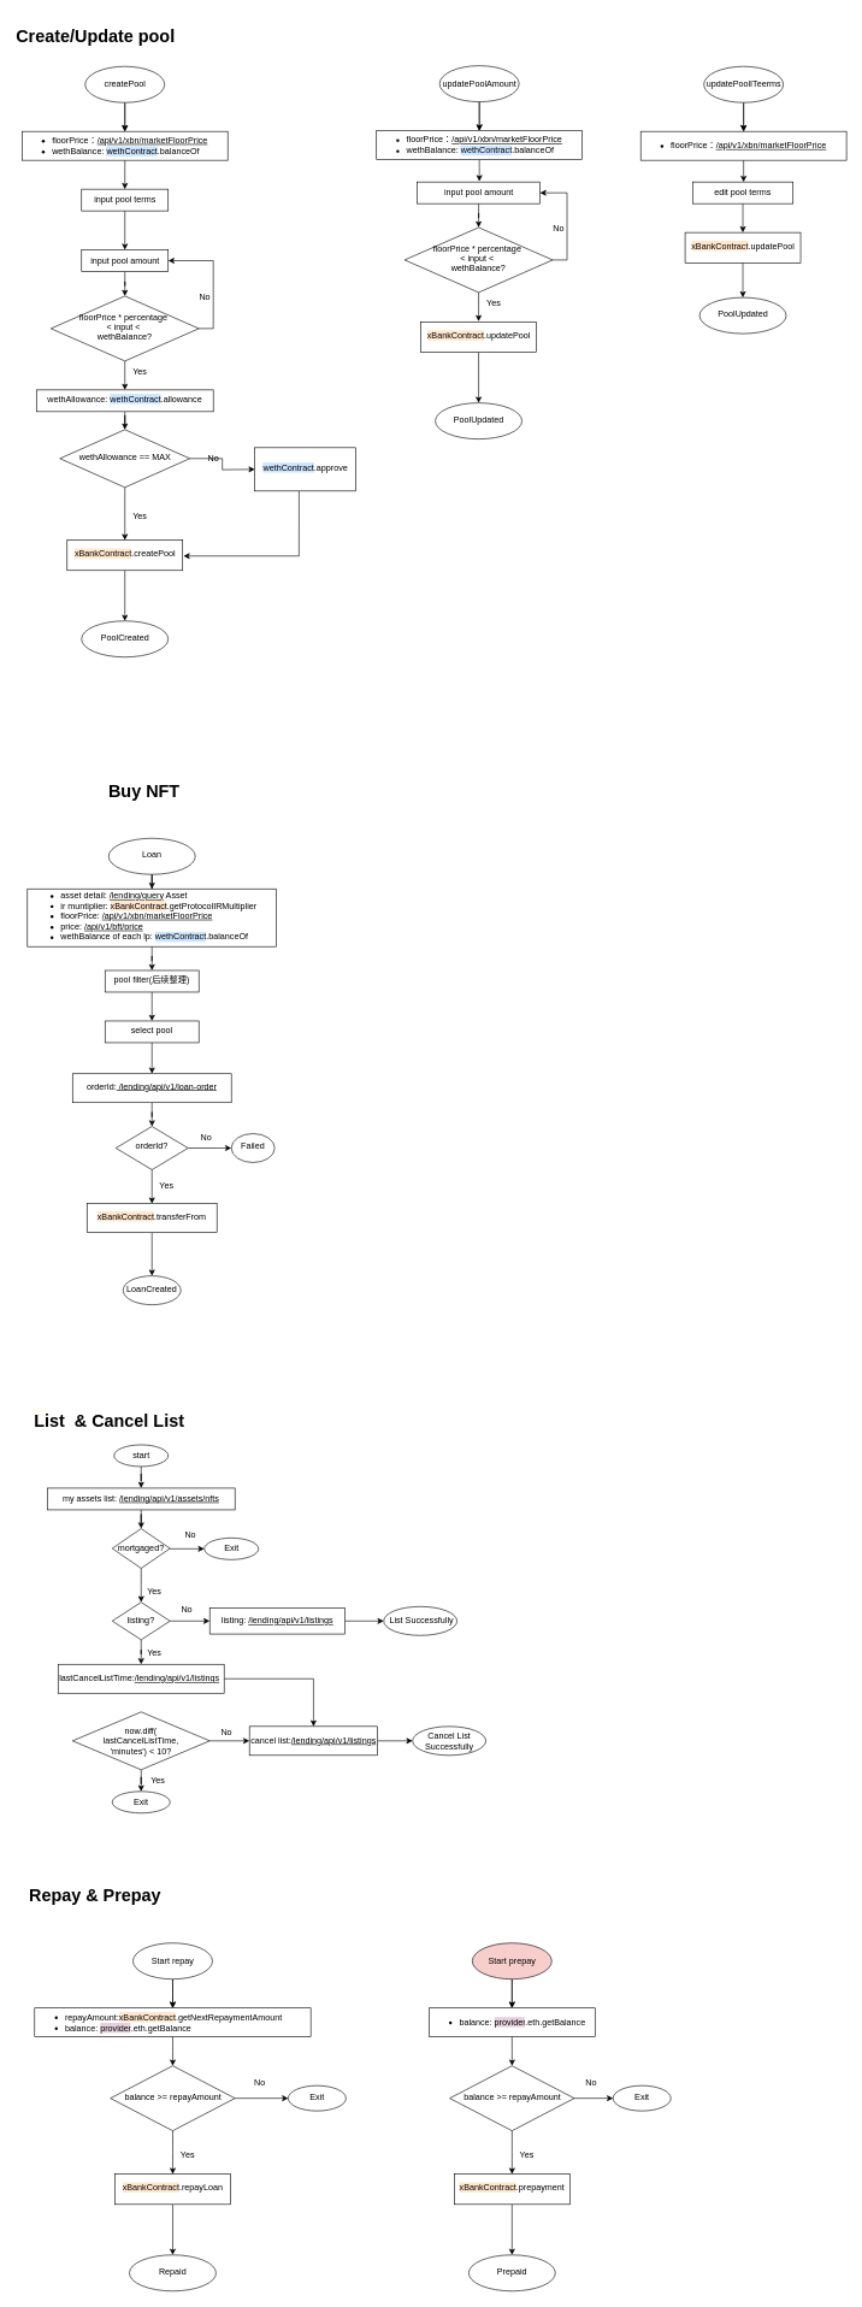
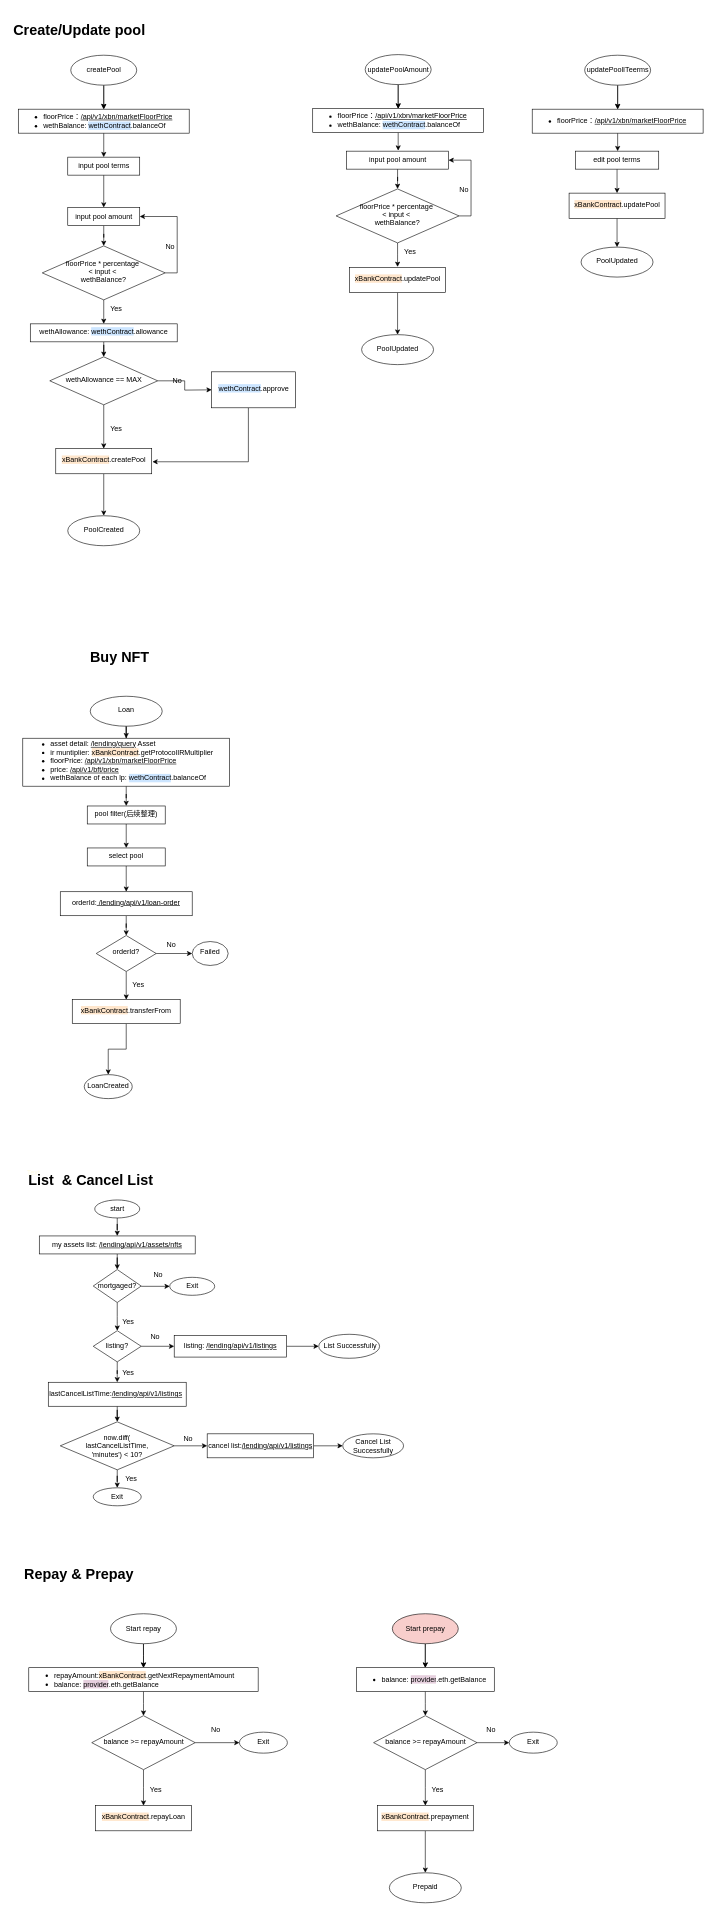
- <mxCell id="68" value="LoanCreated" style="ellipse;whiteSpace=wrap;html=1;shadow=0;strokeWidth=1;spacing=6;spacingTop=-4;" vertex="1" parent="1"><mxGeometry x="170" y="1766" width="80" height="40" as="geometry" /></mxCell>
+ <mxCell id="68" value="LoanCreated" style="ellipse;whiteSpace=wrap;html=1;shadow=0;strokeWidth=1;spacing=6;spacingTop=-4;" vertex="1" parent="1"><mxGeometry x="140" y="1791" width="80" height="40" as="geometry" /></mxCell>
- <mxCell id="90" value="" style="edgeStyle=orthogonalEdgeStyle;rounded=0;orthogonalLoop=1;jettySize=auto;html=1;" edge="1" parent="1" source="91" target="97"><mxGeometry relative="1" as="geometry" /></mxCell>
+ <mxCell id="90" value="" style="edgeStyle=orthogonalEdgeStyle;rounded=0;orthogonalLoop=1;jettySize=auto;html=1;" edge="1" parent="1" source="91" target="95"><mxGeometry relative="1" as="geometry" /></mxCell>
- <mxCell id="112" value="" style="edgeStyle=orthogonalEdgeStyle;rounded=0;orthogonalLoop=1;jettySize=auto;html=1;" edge="1" parent="1" source="113" target="114"><mxGeometry relative="1" as="geometry" /></mxCell>
- <mxCell id="114" value="Repaid" style="ellipse;whiteSpace=wrap;html=1;shadow=0;strokeWidth=1;spacing=6;spacingTop=-4;" vertex="1" parent="1"><mxGeometry x="178.75" y="3122" width="120" height="50" as="geometry" /></mxCell>
